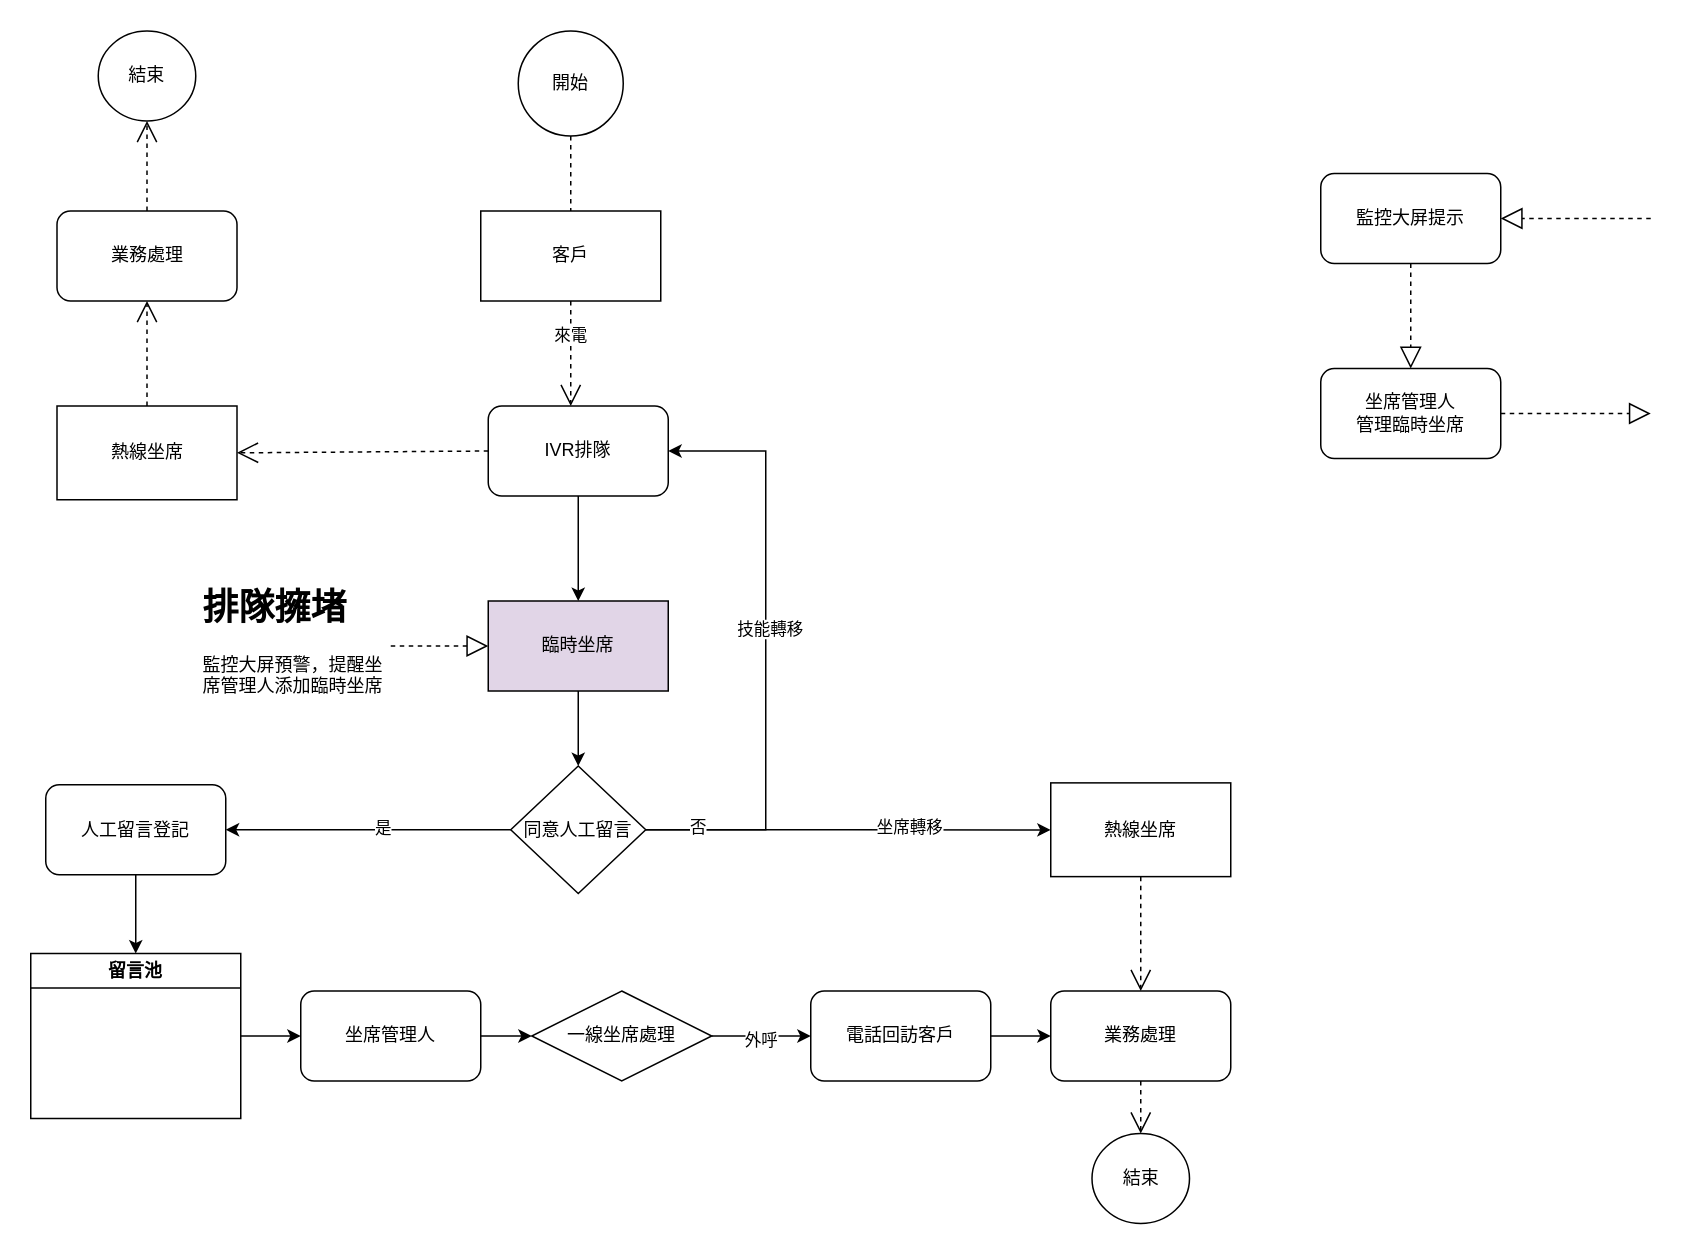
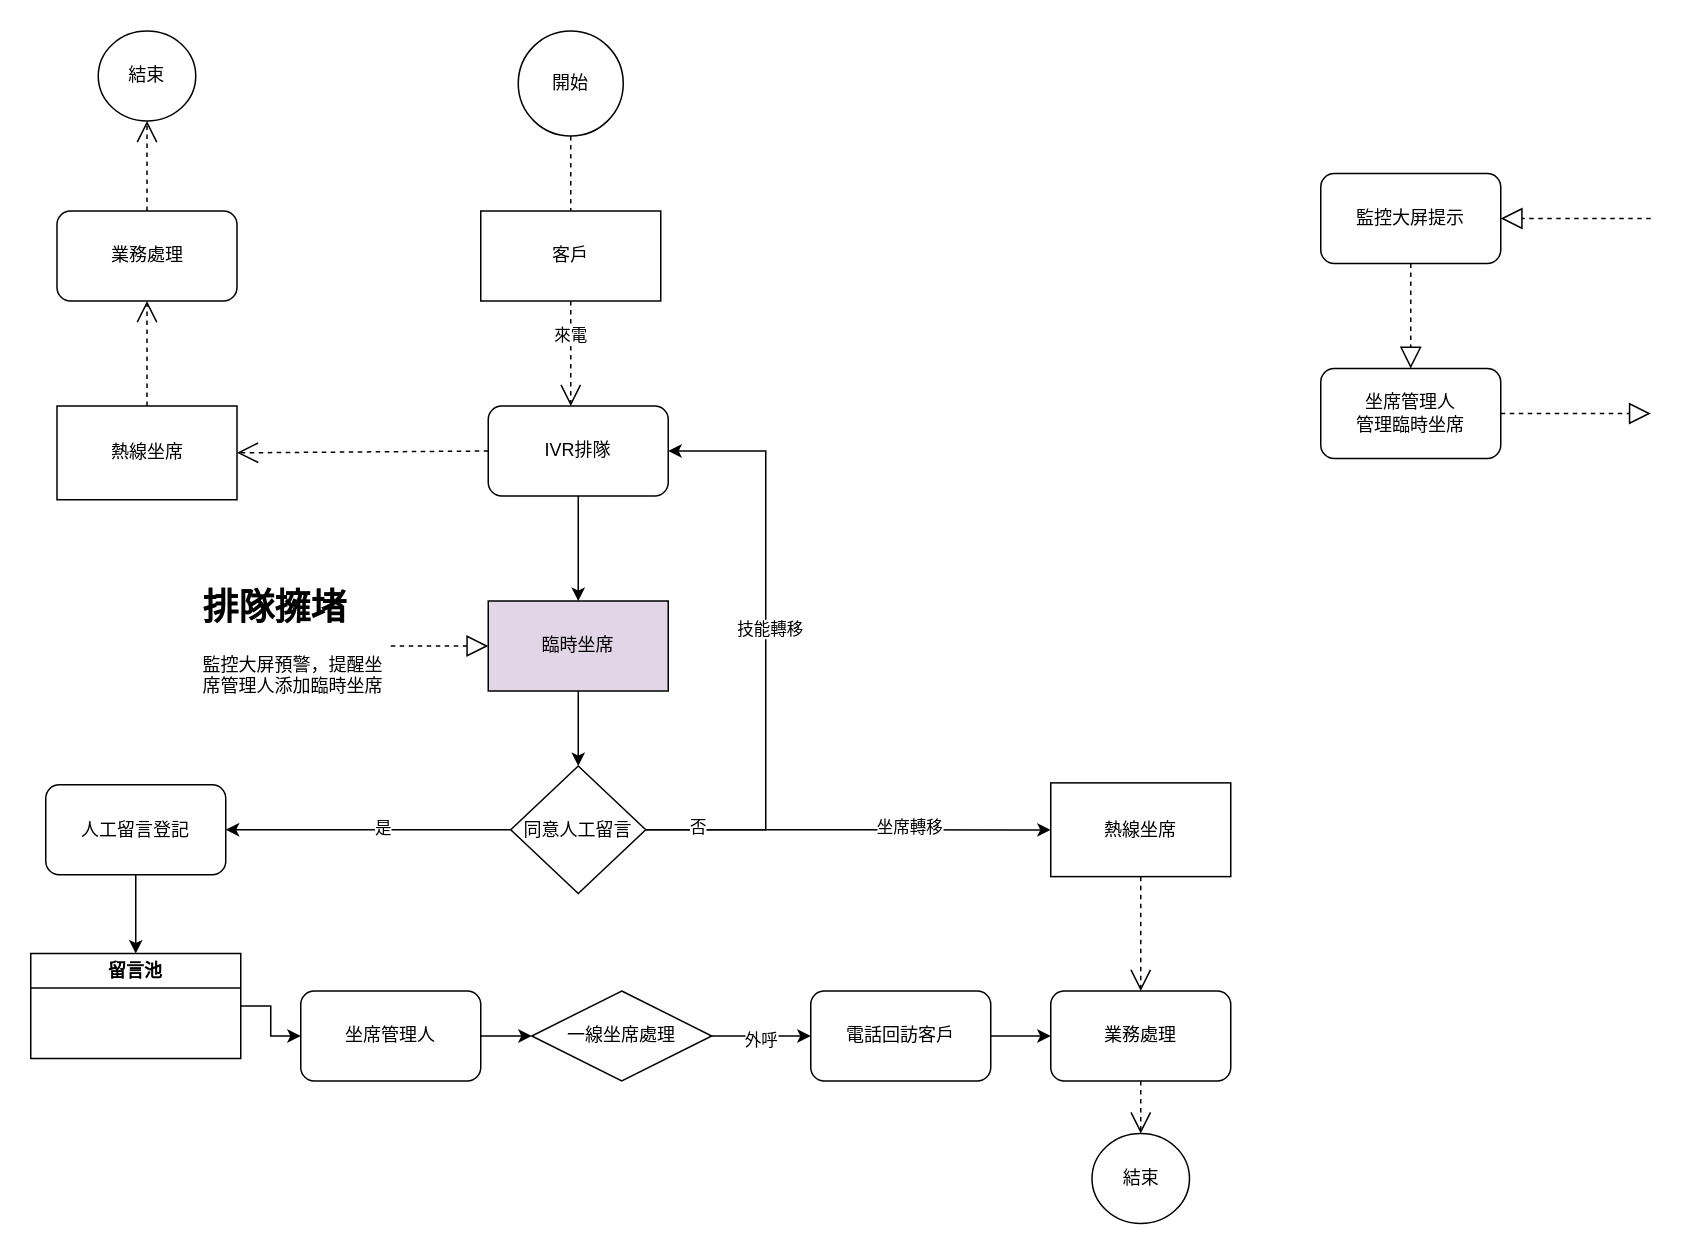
- <mxCell id="23" value="留言池" style="swimlane;whiteSpace=wrap;html=1;startSize=23;" vertex="1" parent="1"><mxGeometry x="20" y="635" width="140" height="110" as="geometry" /></mxCell>
+ <mxCell id="23" value="留言池" style="swimlane;whiteSpace=wrap;html=1;startSize=23;" vertex="1" parent="1"><mxGeometry x="20" y="635" width="140" height="70" as="geometry" /></mxCell>
